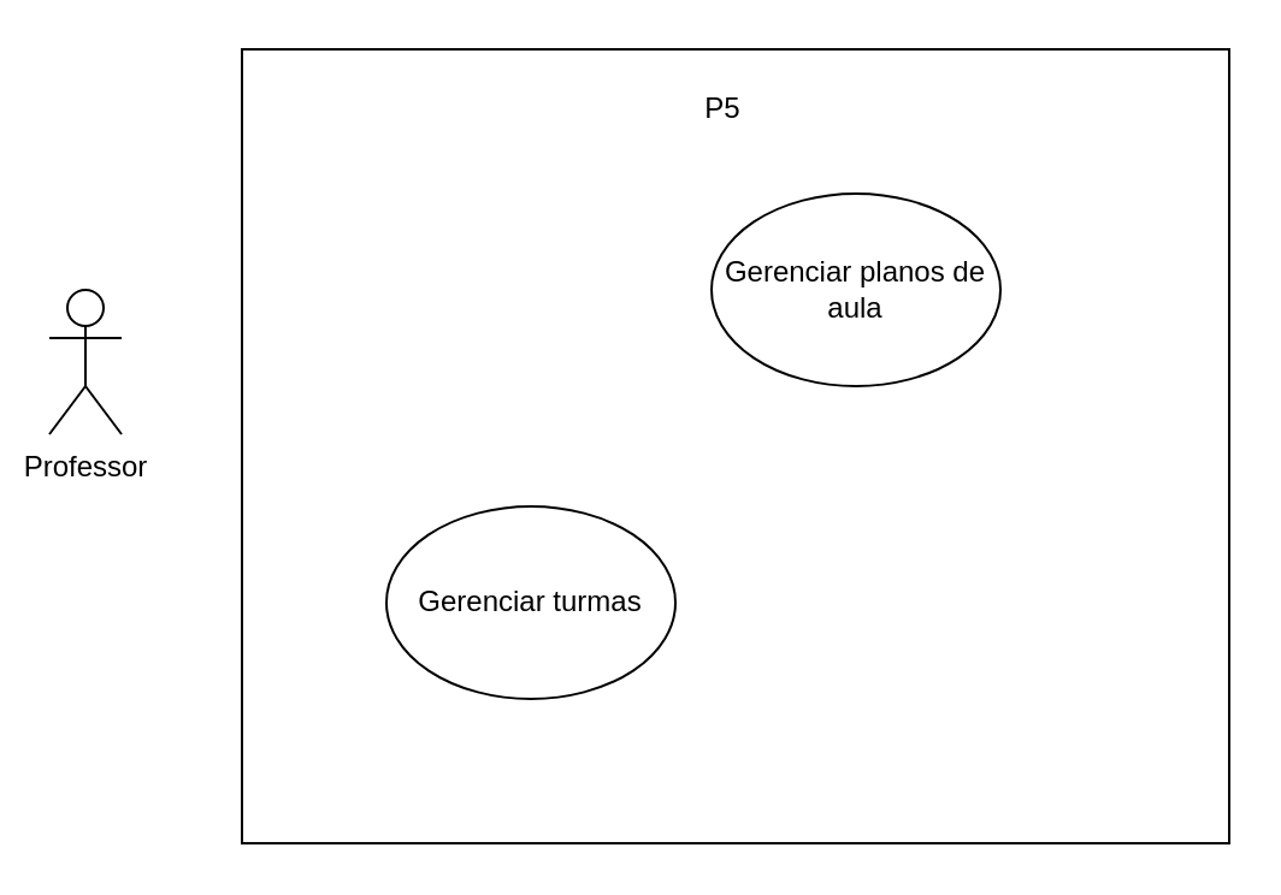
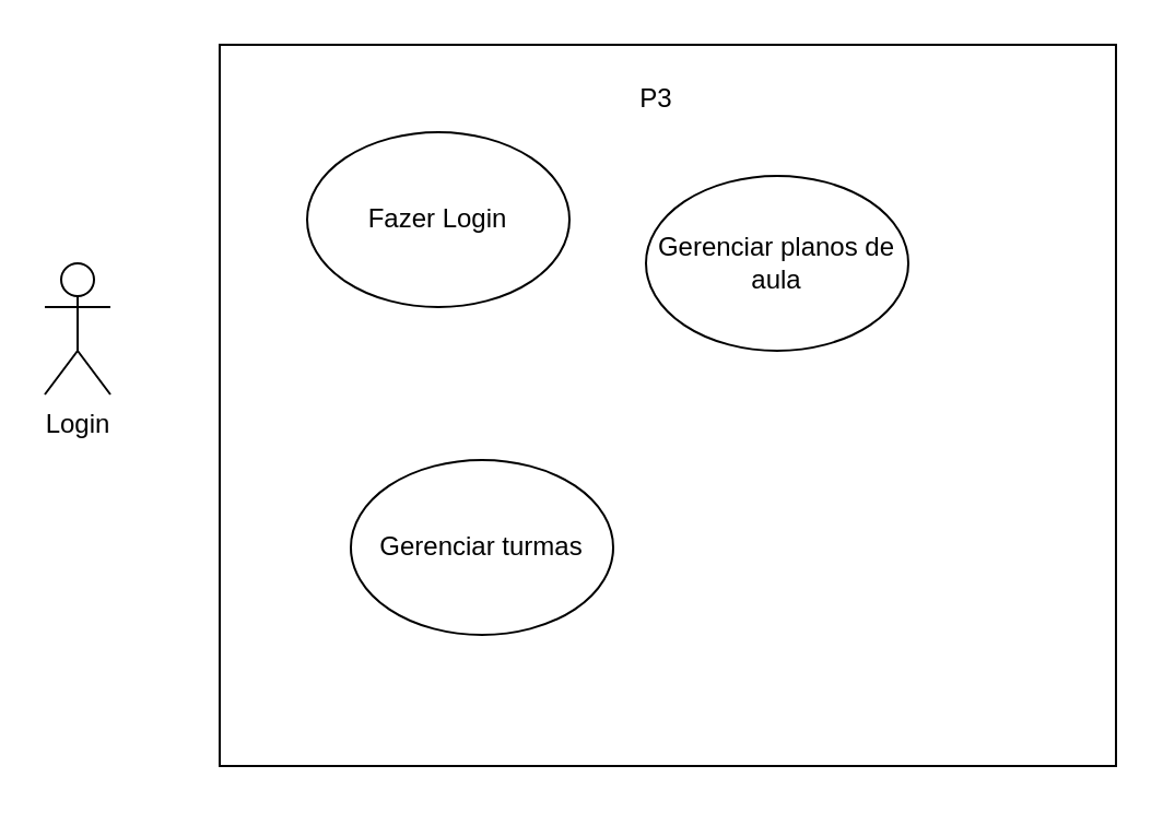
- <mxCell id="3" value="P5" style="text;html=1;strokeColor=none;fillColor=none;align=center;verticalAlign=middle;whiteSpace=wrap;rounded=0;" vertex="1" parent="1"><mxGeometry x="270" y="30" width="60" height="30" as="geometry" /></mxCell>
+ <mxCell id="3" value="P3" style="text;html=1;strokeColor=none;fillColor=none;align=center;verticalAlign=middle;whiteSpace=wrap;rounded=0;" vertex="1" parent="1"><mxGeometry x="270" y="30" width="60" height="30" as="geometry" /></mxCell>
+ <mxCell id="7" value="Fazer Login" style="ellipse;whiteSpace=wrap;html=1;" vertex="1" parent="1"><mxGeometry x="140" y="60" width="120" height="80" as="geometry" /></mxCell>
- <mxCell id="4" value="Professor" style="shape=umlActor;verticalLabelPosition=bottom;verticalAlign=top;html=1;outlineConnect=0;" vertex="1" parent="1"><mxGeometry x="20" y="120" width="30" height="60" as="geometry" /></mxCell>
+ <mxCell id="4" value="Login" style="shape=umlActor;verticalLabelPosition=bottom;verticalAlign=top;html=1;outlineConnect=0;" vertex="1" parent="1"><mxGeometry x="20" y="120" width="30" height="60" as="geometry" /></mxCell>
